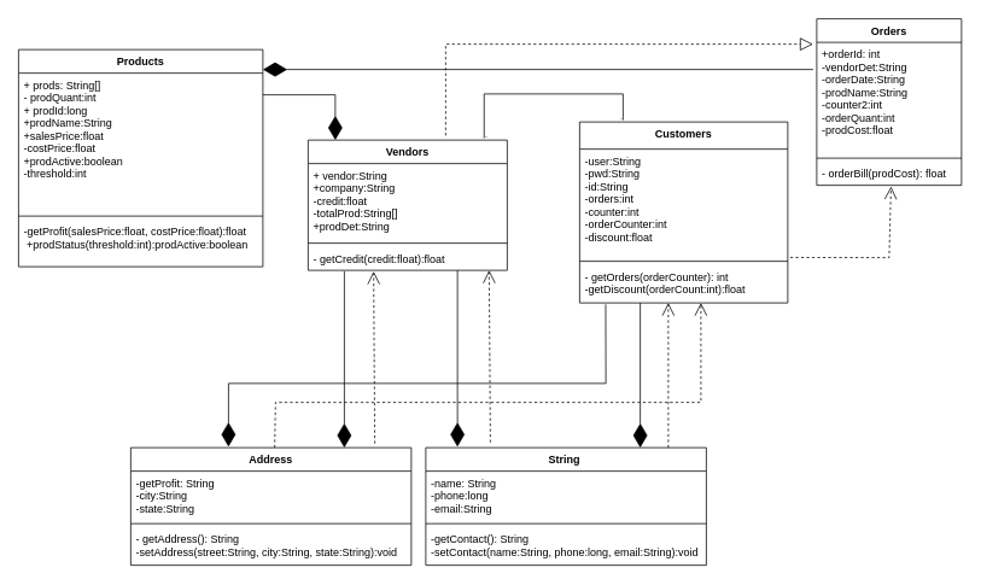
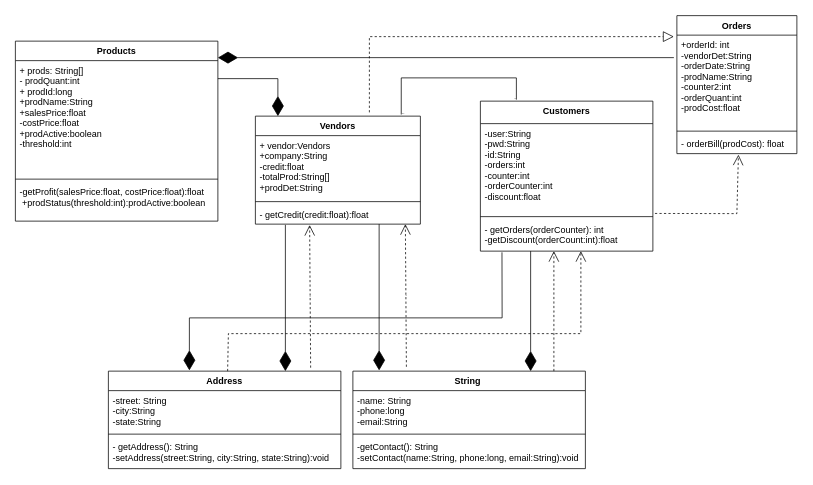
- <mxCell id="7" value="+ vendor:String&#10;+company:String&#10;-credit:float &#10;-totalProd:String[]&#10;+prodDet:String" style="text;strokeColor=none;fillColor=none;align=left;verticalAlign=top;spacingLeft=4;spacingRight=4;overflow=hidden;rotatable=0;points=[[0,0.5],[1,0.5]];portConstraint=eastwest;" vertex="1" parent="6"><mxGeometry y="26" width="220" height="84" as="geometry" /></mxCell>
+ <mxCell id="7" value="+ vendor:Vendors&#10;+company:String&#10;-credit:float &#10;-totalProd:String[]&#10;+prodDet:String" style="text;strokeColor=none;fillColor=none;align=left;verticalAlign=top;spacingLeft=4;spacingRight=4;overflow=hidden;rotatable=0;points=[[0,0.5],[1,0.5]];portConstraint=eastwest;" vertex="1" parent="6"><mxGeometry y="26" width="220" height="84" as="geometry" /></mxCell>
- <mxCell id="23" value="-getProfit: String&#10;-city:String&#10;-state:String" style="text;strokeColor=none;fillColor=none;align=left;verticalAlign=top;spacingLeft=4;spacingRight=4;overflow=hidden;rotatable=0;points=[[0,0.5],[1,0.5]];portConstraint=eastwest;" vertex="1" parent="22"><mxGeometry y="26" width="310" height="54" as="geometry" /></mxCell>
+ <mxCell id="23" value="-street: String&#10;-city:String&#10;-state:String" style="text;strokeColor=none;fillColor=none;align=left;verticalAlign=top;spacingLeft=4;spacingRight=4;overflow=hidden;rotatable=0;points=[[0,0.5],[1,0.5]];portConstraint=eastwest;" vertex="1" parent="22"><mxGeometry y="26" width="310" height="54" as="geometry" /></mxCell>
